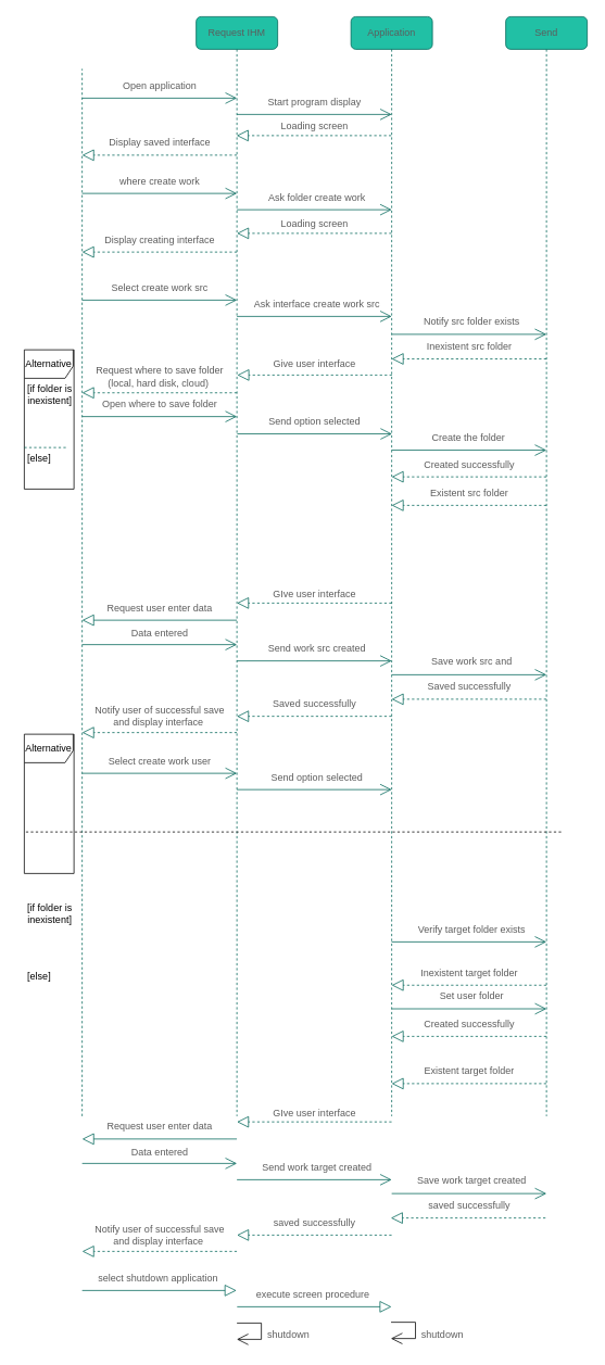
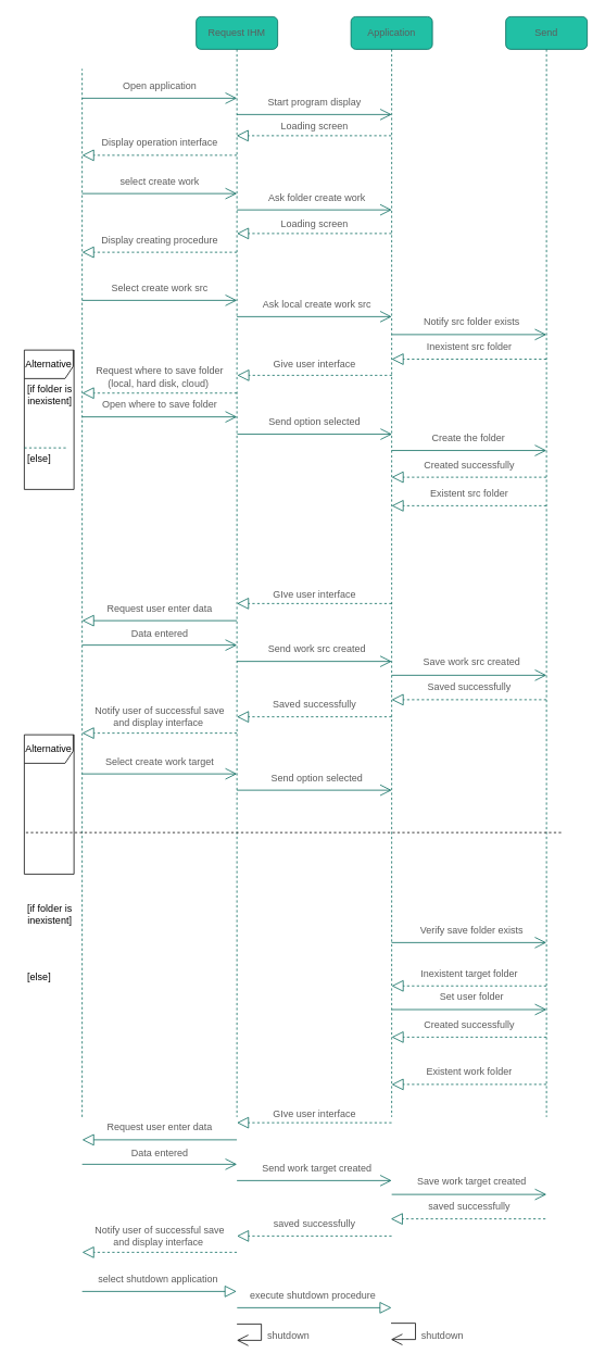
- <mxCell id="3" value="Display saved interface" style="text;html=1;align=center;verticalAlign=middle;resizable=0;points=[];autosize=1;strokeColor=none;fillColor=none;fontColor=#5C5C5C;rounded=1;" vertex="1" parent="2"><mxGeometry x="-130" y="140" width="170" height="30" as="geometry" /></mxCell>
+ <mxCell id="3" value="Display operation interface" style="text;html=1;align=center;verticalAlign=middle;resizable=0;points=[];autosize=1;strokeColor=none;fillColor=none;fontColor=#5C5C5C;rounded=1;" vertex="1" parent="2"><mxGeometry x="-130" y="140" width="170" height="30" as="geometry" /></mxCell>
- <mxCell id="4" value="where create work" style="text;html=1;align=center;verticalAlign=middle;resizable=0;points=[];autosize=1;strokeColor=none;fillColor=none;fontColor=#5C5C5C;rounded=1;" vertex="1" parent="2"><mxGeometry x="-105" y="187" width="120" height="30" as="geometry" /></mxCell>
+ <mxCell id="4" value="select create work" style="text;html=1;align=center;verticalAlign=middle;resizable=0;points=[];autosize=1;strokeColor=none;fillColor=none;fontColor=#5C5C5C;rounded=1;" vertex="1" parent="2"><mxGeometry x="-105" y="187" width="120" height="30" as="geometry" /></mxCell>
- <mxCell id="6" value="Display creating interface" style="text;html=1;align=center;verticalAlign=middle;resizable=0;points=[];autosize=1;strokeColor=none;fillColor=none;fontColor=#5C5C5C;rounded=1;" vertex="1" parent="2"><mxGeometry x="-125" y="259" width="160" height="30" as="geometry" /></mxCell>
+ <mxCell id="6" value="Display creating procedure" style="text;html=1;align=center;verticalAlign=middle;resizable=0;points=[];autosize=1;strokeColor=none;fillColor=none;fontColor=#5C5C5C;rounded=1;" vertex="1" parent="2"><mxGeometry x="-125" y="259" width="160" height="30" as="geometry" /></mxCell>
- <mxCell id="20" value="Ask interface create work src" style="text;html=1;align=center;verticalAlign=middle;resizable=0;points=[];autosize=1;strokeColor=none;fillColor=none;fontColor=#5C5C5C;rounded=1;" vertex="1" parent="14"><mxGeometry x="-132" y="338" width="180" height="30" as="geometry" /></mxCell>
+ <mxCell id="20" value="Ask local create work src" style="text;html=1;align=center;verticalAlign=middle;resizable=0;points=[];autosize=1;strokeColor=none;fillColor=none;fontColor=#5C5C5C;rounded=1;" vertex="1" parent="14"><mxGeometry x="-132" y="338" width="180" height="30" as="geometry" /></mxCell>
- <mxCell id="32" value="Save work src and&lt;br&gt;&amp;nbsp;" style="text;html=1;align=center;verticalAlign=middle;resizable=0;points=[];autosize=1;strokeColor=none;fillColor=none;fontColor=#5C5C5C;rounded=1;" vertex="1" parent="24"><mxGeometry x="-112" y="779" width="140" height="40" as="geometry" /></mxCell>
+ <mxCell id="32" value="Save work src created&lt;br&gt;&amp;nbsp;" style="text;html=1;align=center;verticalAlign=middle;resizable=0;points=[];autosize=1;strokeColor=none;fillColor=none;fontColor=#5C5C5C;rounded=1;" vertex="1" parent="24"><mxGeometry x="-112" y="779" width="140" height="40" as="geometry" /></mxCell>
- <mxCell id="66" value="Select create work user" style="text;html=1;align=center;verticalAlign=middle;resizable=0;points=[];autosize=1;strokeColor=none;fillColor=none;fontColor=#5C5C5C;rounded=1;" vertex="1" parent="1"><mxGeometry x="115" y="919" width="160" height="30" as="geometry" /></mxCell>
+ <mxCell id="66" value="Select create work target" style="text;html=1;align=center;verticalAlign=middle;resizable=0;points=[];autosize=1;strokeColor=none;fillColor=none;fontColor=#5C5C5C;rounded=1;" vertex="1" parent="1"><mxGeometry x="115" y="919" width="160" height="30" as="geometry" /></mxCell>
- <mxCell id="92" value="Verify target folder exists" style="text;html=1;align=center;verticalAlign=middle;resizable=0;points=[];autosize=1;strokeColor=none;fillColor=none;fontColor=#5C5C5C;rounded=1;" vertex="1" parent="1"><mxGeometry x="502.91" y="1126" width="150" height="30" as="geometry" /></mxCell>
+ <mxCell id="92" value="Verify save folder exists" style="text;html=1;align=center;verticalAlign=middle;resizable=0;points=[];autosize=1;strokeColor=none;fillColor=none;fontColor=#5C5C5C;rounded=1;" vertex="1" parent="1"><mxGeometry x="502.91" y="1126" width="150" height="30" as="geometry" /></mxCell>
- <mxCell id="90" value="Existent target&amp;nbsp;folder" style="text;html=1;align=center;verticalAlign=middle;resizable=0;points=[];autosize=1;strokeColor=none;fillColor=none;fontColor=#5C5C5C;rounded=1;" vertex="1" parent="1"><mxGeometry x="509.91" y="1300" width="130" height="30" as="geometry" /></mxCell>
+ <mxCell id="90" value="Existent work&amp;nbsp;folder" style="text;html=1;align=center;verticalAlign=middle;resizable=0;points=[];autosize=1;strokeColor=none;fillColor=none;fontColor=#5C5C5C;rounded=1;" vertex="1" parent="1"><mxGeometry x="509.91" y="1300" width="130" height="30" as="geometry" /></mxCell>
- <mxCell id="99" value="execute screen procedure" style="text;html=1;align=center;verticalAlign=middle;resizable=0;points=[];autosize=1;strokeColor=none;fillColor=none;fontColor=#5C5C5C;rounded=1;" vertex="1" parent="1"><mxGeometry x="293.25" y="1574" width="180" height="30" as="geometry" /></mxCell>
+ <mxCell id="99" value="execute shutdown procedure" style="text;html=1;align=center;verticalAlign=middle;resizable=0;points=[];autosize=1;strokeColor=none;fillColor=none;fontColor=#5C5C5C;rounded=1;" vertex="1" parent="1"><mxGeometry x="293.25" y="1574" width="180" height="30" as="geometry" /></mxCell>
